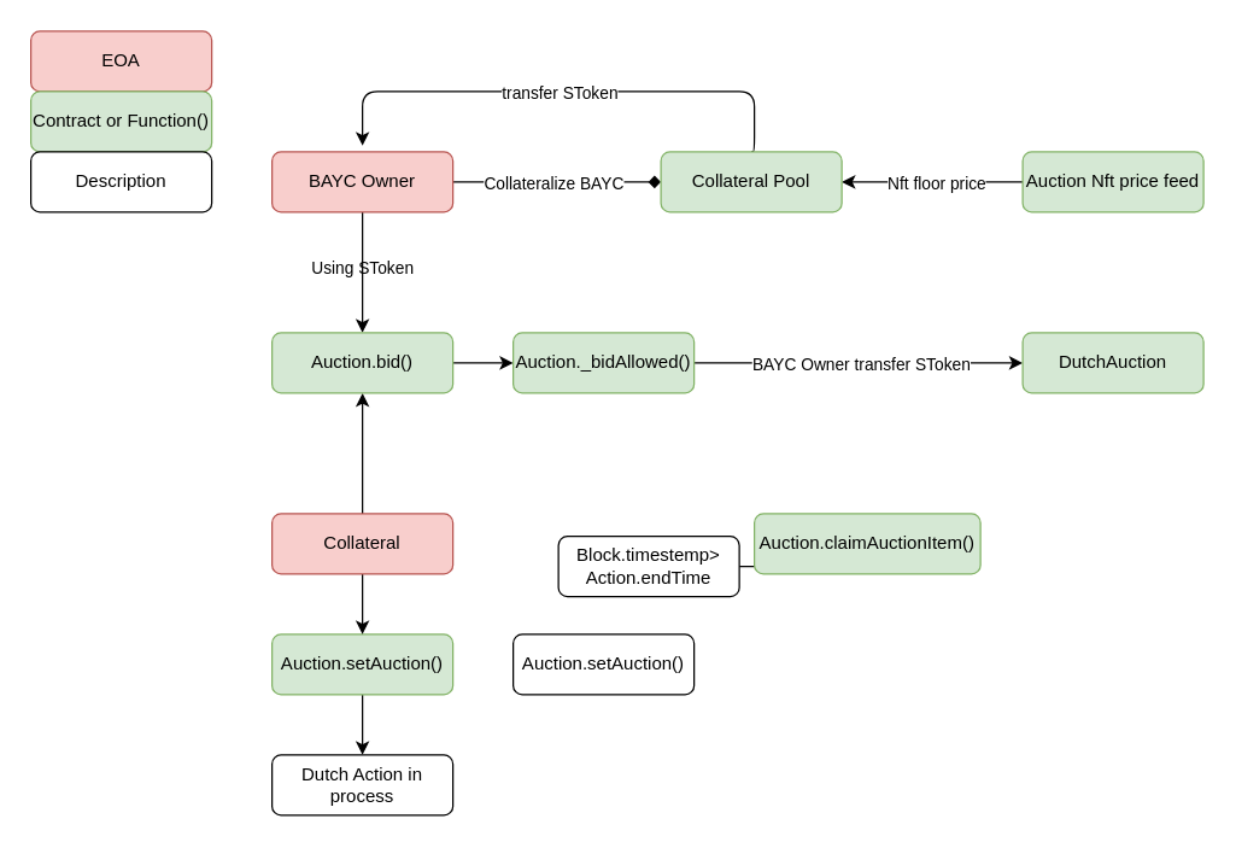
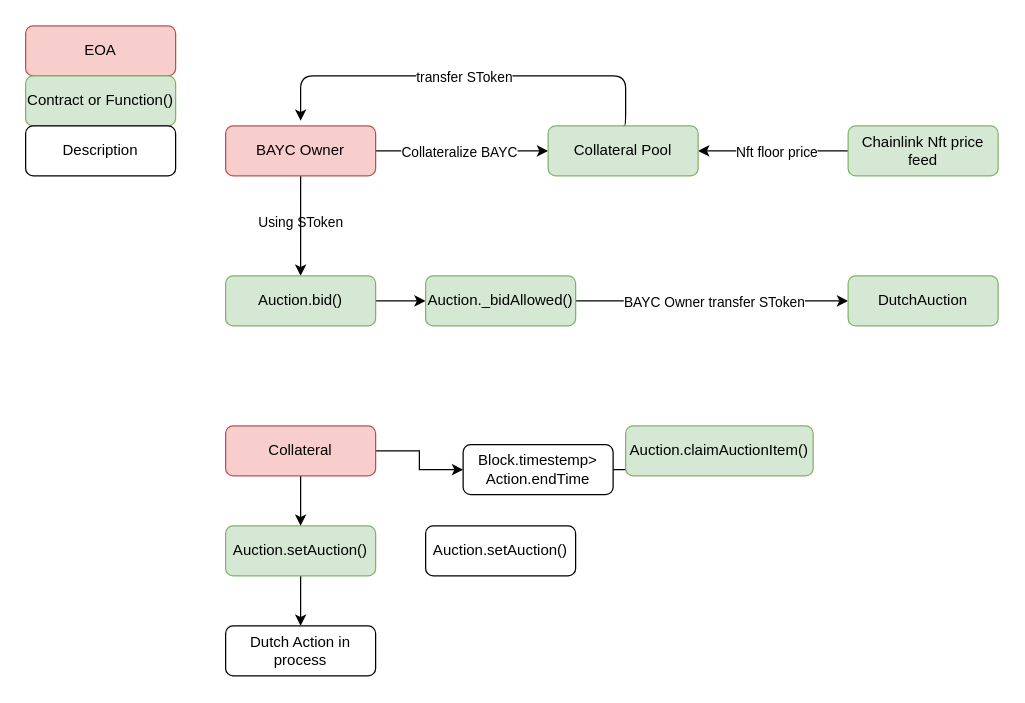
- <mxCell id="2" value="" style="edgeStyle=orthogonalEdgeStyle;rounded=1;orthogonalLoop=1;jettySize=auto;html=1;entryX=0;entryY=0.5;entryDx=0;entryDy=0;labelBackgroundColor=none;fontColor=default;endArrow=diamond;" edge="1" parent="1" source="6" target="11"><mxGeometry relative="1" as="geometry"><mxPoint x="340" y="120" as="targetPoint" /><Array as="points"><mxPoint x="390" y="120" /><mxPoint x="390" y="120" /></Array></mxGeometry></mxCell>
+ <mxCell id="2" value="" style="edgeStyle=orthogonalEdgeStyle;rounded=1;orthogonalLoop=1;jettySize=auto;html=1;entryX=0;entryY=0.5;entryDx=0;entryDy=0;labelBackgroundColor=none;fontColor=default;" edge="1" parent="1" source="6" target="11"><mxGeometry relative="1" as="geometry"><mxPoint x="340" y="120" as="targetPoint" /><Array as="points"><mxPoint x="390" y="120" /><mxPoint x="390" y="120" /></Array></mxGeometry></mxCell>
- <mxCell id="12" value="Auction Nft price feed" style="rounded=1;whiteSpace=wrap;html=1;fontSize=12;glass=0;strokeWidth=1;shadow=0;labelBackgroundColor=none;fillColor=#d5e8d4;strokeColor=#82b366;" vertex="1" parent="1"><mxGeometry x="678" y="100" width="120" height="40" as="geometry" /></mxCell>
+ <mxCell id="12" value="Chainlink Nft price feed" style="rounded=1;whiteSpace=wrap;html=1;fontSize=12;glass=0;strokeWidth=1;shadow=0;labelBackgroundColor=none;fillColor=#d5e8d4;strokeColor=#82b366;" vertex="1" parent="1"><mxGeometry x="678" y="100" width="120" height="40" as="geometry" /></mxCell>
- <mxCell id="16" style="edgeStyle=orthogonalEdgeStyle;rounded=0;orthogonalLoop=1;jettySize=auto;html=1;" edge="1" parent="1" source="17" target="19"><mxGeometry relative="1" as="geometry" /></mxCell>
+ <mxCell id="16" style="edgeStyle=orthogonalEdgeStyle;rounded=0;orthogonalLoop=1;jettySize=auto;html=1;entryX=0;entryY=0.5;entryDx=0;entryDy=0;" edge="1" parent="1" source="17" target="30"><mxGeometry relative="1" as="geometry" /></mxCell>
